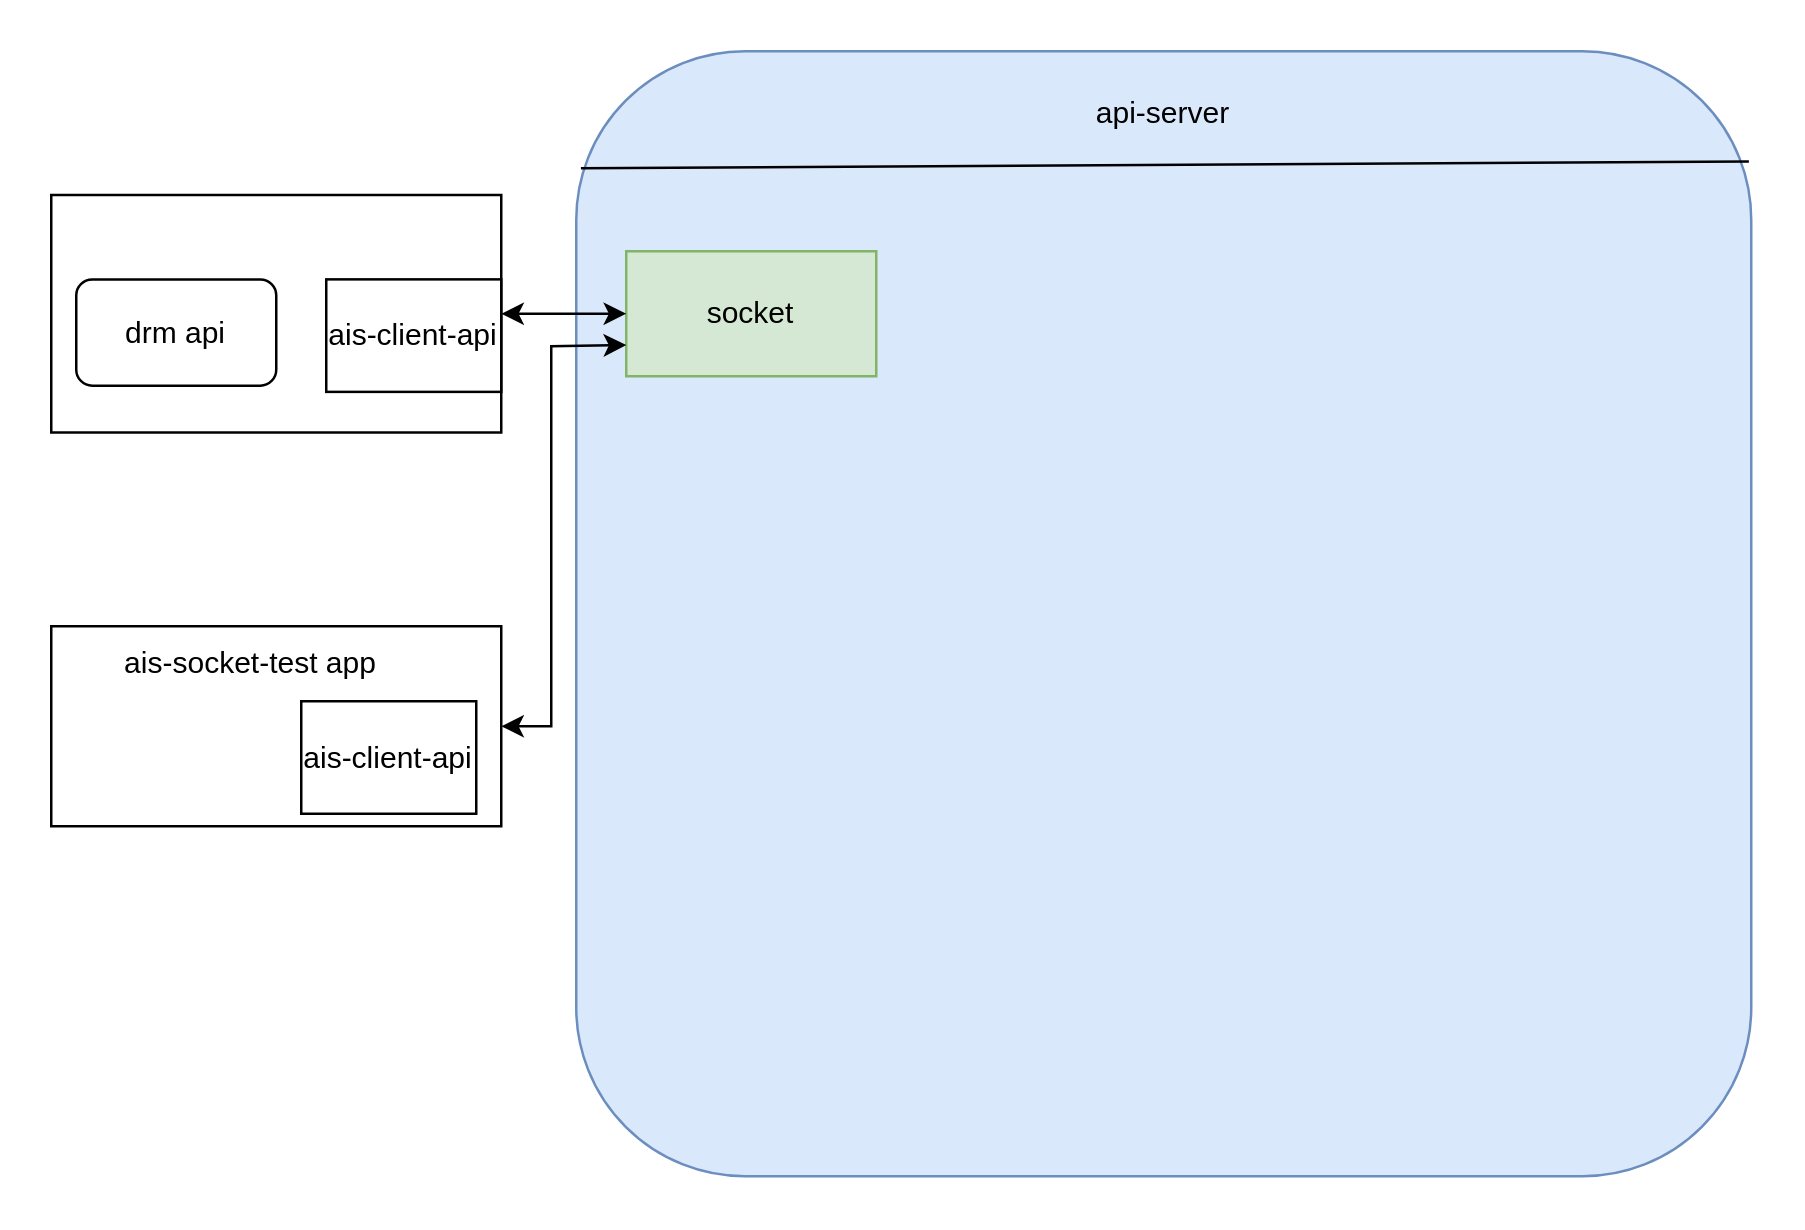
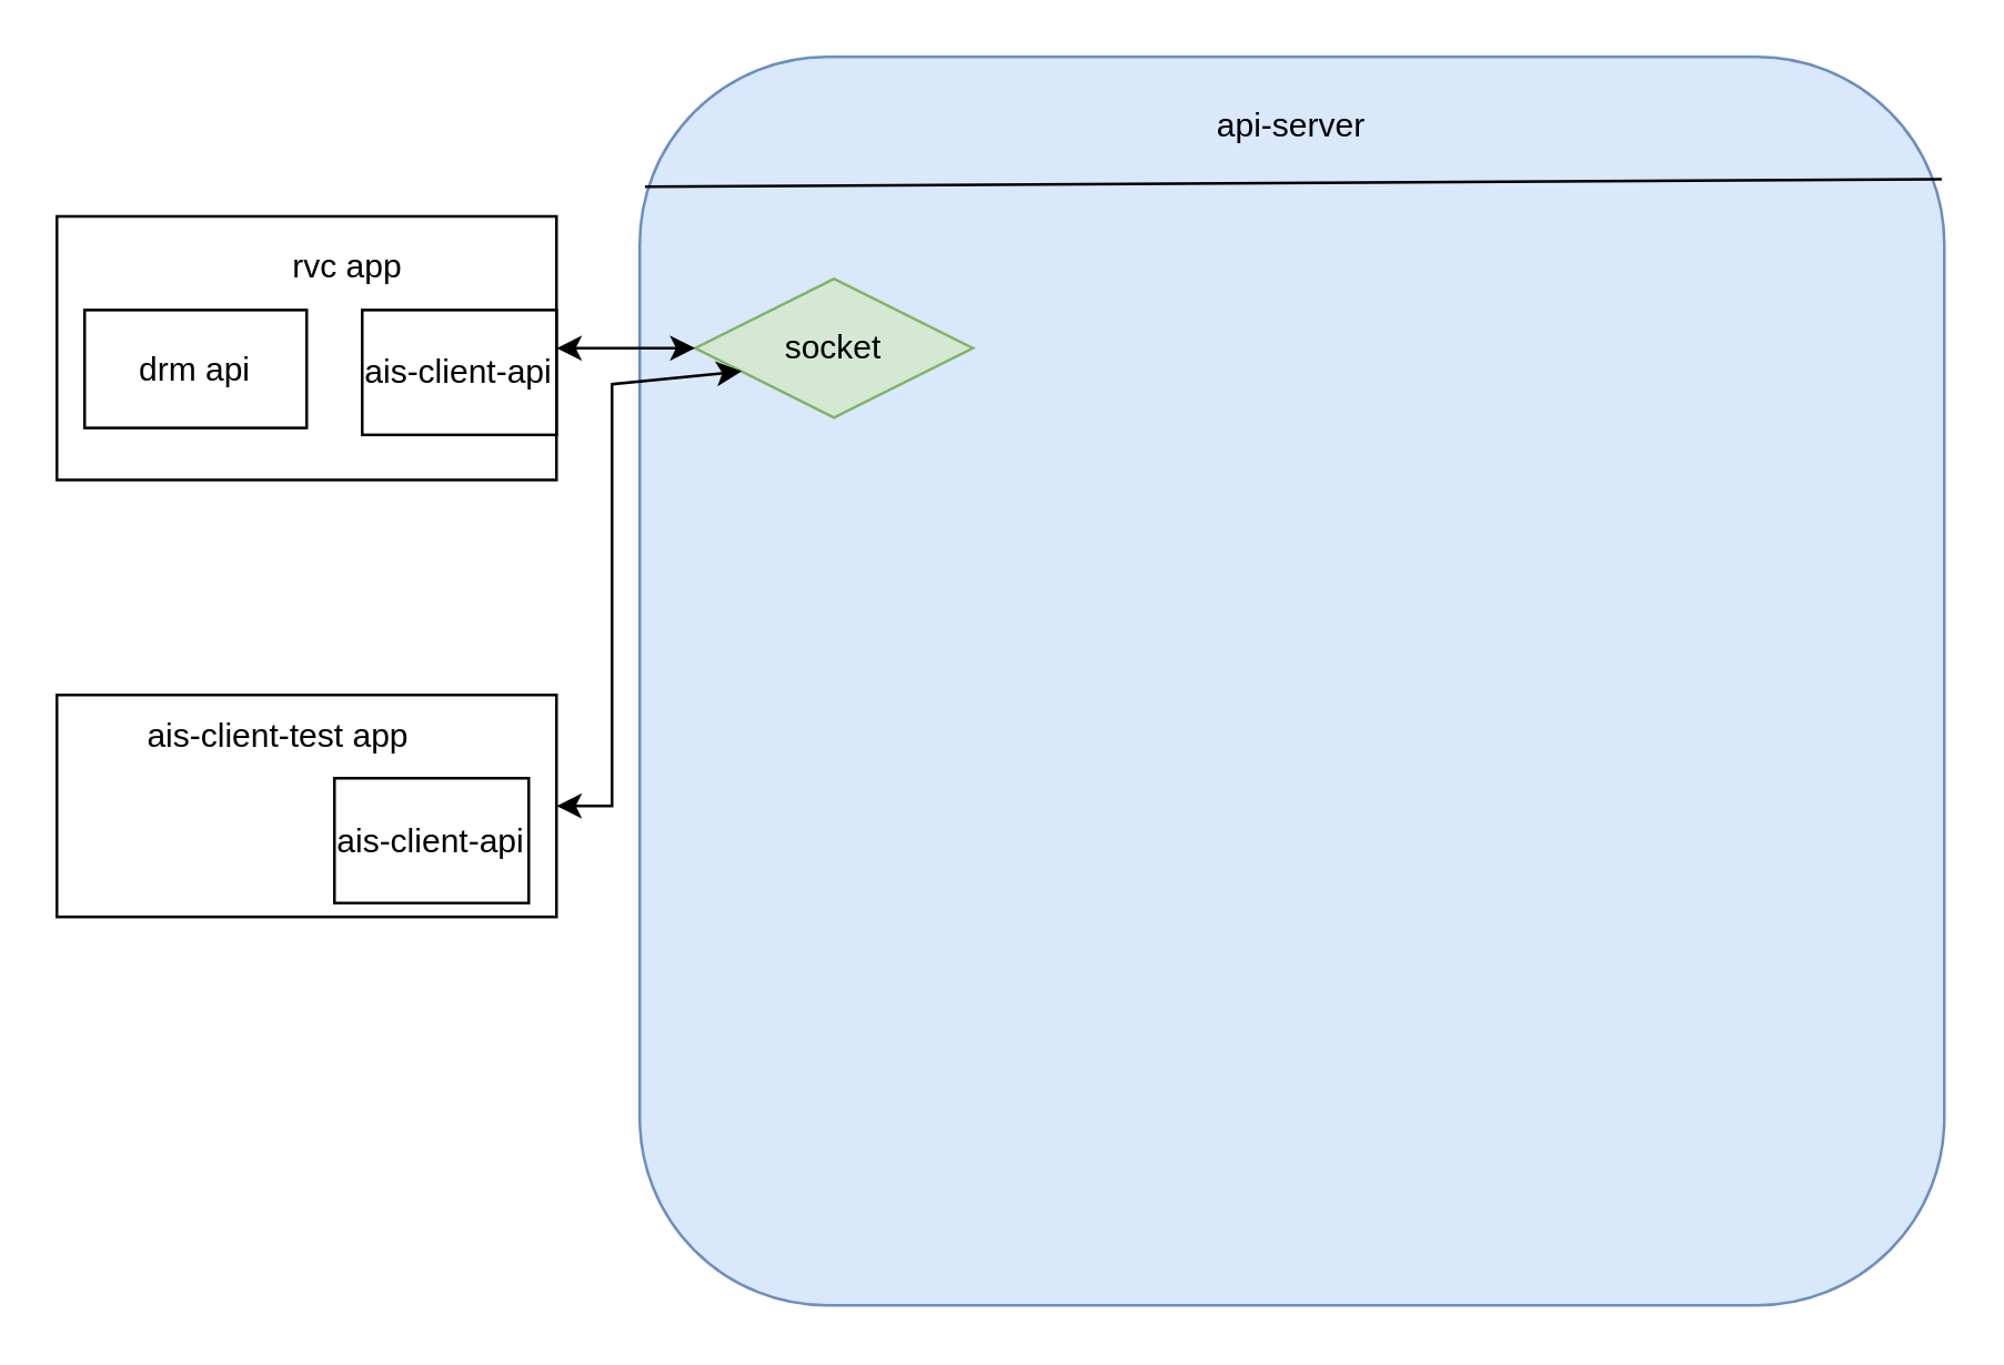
+ <mxCell id="10" value="rvc app" style="text;html=1;strokeColor=none;fillColor=none;align=center;verticalAlign=middle;whiteSpace=wrap;rounded=0;" vertex="1" parent="1"><mxGeometry x="95" y="81.25" width="60" height="30" as="geometry" /></mxCell>
- <mxCell id="5" value="socket" style="rounded=0;whiteSpace=wrap;html=1;fillColor=#d5e8d4;strokeColor=#82b366;" vertex="1" parent="1"><mxGeometry x="250" y="100" width="100" height="50" as="geometry" /></mxCell>
+ <mxCell id="5" value="socket" style="rhombus;whiteSpace=wrap;html=1;fillColor=#d5e8d4;strokeColor=#82b366;" vertex="1" parent="1"><mxGeometry x="250" y="100" width="100" height="50" as="geometry" /></mxCell>
- <mxCell id="9" value="drm api" style="whiteSpace=wrap;html=1;rounded=1;" vertex="1" parent="1"><mxGeometry x="30" y="111.25" width="80" height="42.5" as="geometry" /></mxCell>
+ <mxCell id="9" value="drm api" style="rounded=0;whiteSpace=wrap;html=1;" vertex="1" parent="1"><mxGeometry x="30" y="111.25" width="80" height="42.5" as="geometry" /></mxCell>
- <mxCell id="12" value="ais-socket-test app" style="text;html=1;strokeColor=none;fillColor=none;align=center;verticalAlign=middle;whiteSpace=wrap;rounded=0;" vertex="1" parent="1"><mxGeometry x="45" y="250" width="110" height="30" as="geometry" /></mxCell>
+ <mxCell id="12" value="ais-client-test app" style="text;html=1;strokeColor=none;fillColor=none;align=center;verticalAlign=middle;whiteSpace=wrap;rounded=0;" vertex="1" parent="1"><mxGeometry x="45" y="250" width="110" height="30" as="geometry" /></mxCell>
